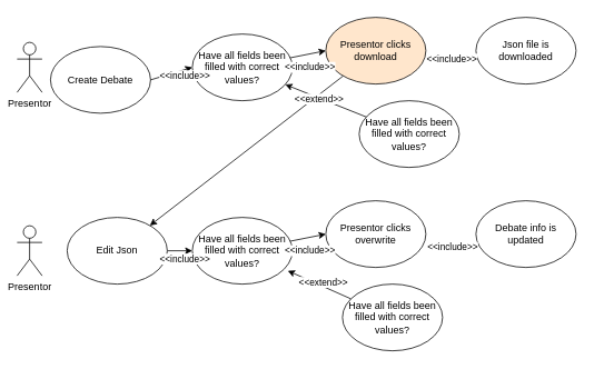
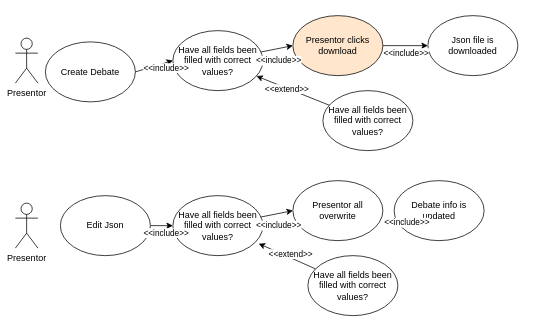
- <mxCell id="7" value="" style="edgeStyle=none;html=1;" edge="1" parent="1" source="8" target="11"><mxGeometry relative="1" as="geometry" /></mxCell>
+ <mxCell id="7" value="" style="edgeStyle=none;html=1;" edge="1" parent="1" source="8" target="12"><mxGeometry relative="1" as="geometry" /></mxCell>
- <mxCell id="20" value="Presentor clicks overwrite" style="ellipse;whiteSpace=wrap;html=1;" vertex="1" parent="1"><mxGeometry x="390" y="240" width="120" height="80" as="geometry" /></mxCell>
+ <mxCell id="20" value="Presentor all overwrite" style="ellipse;whiteSpace=wrap;html=1;" vertex="1" parent="1"><mxGeometry x="390" y="240" width="120" height="80" as="geometry" /></mxCell>
- <mxCell id="21" value="Debate info is updated" style="ellipse;whiteSpace=wrap;html=1;" vertex="1" parent="1"><mxGeometry x="570" y="240" width="120" height="80" as="geometry" /></mxCell>
+ <mxCell id="21" value="Debate info is updated" style="ellipse;whiteSpace=wrap;html=1;" vertex="1" parent="1"><mxGeometry x="525" y="240" width="120" height="80" as="geometry" /></mxCell>
